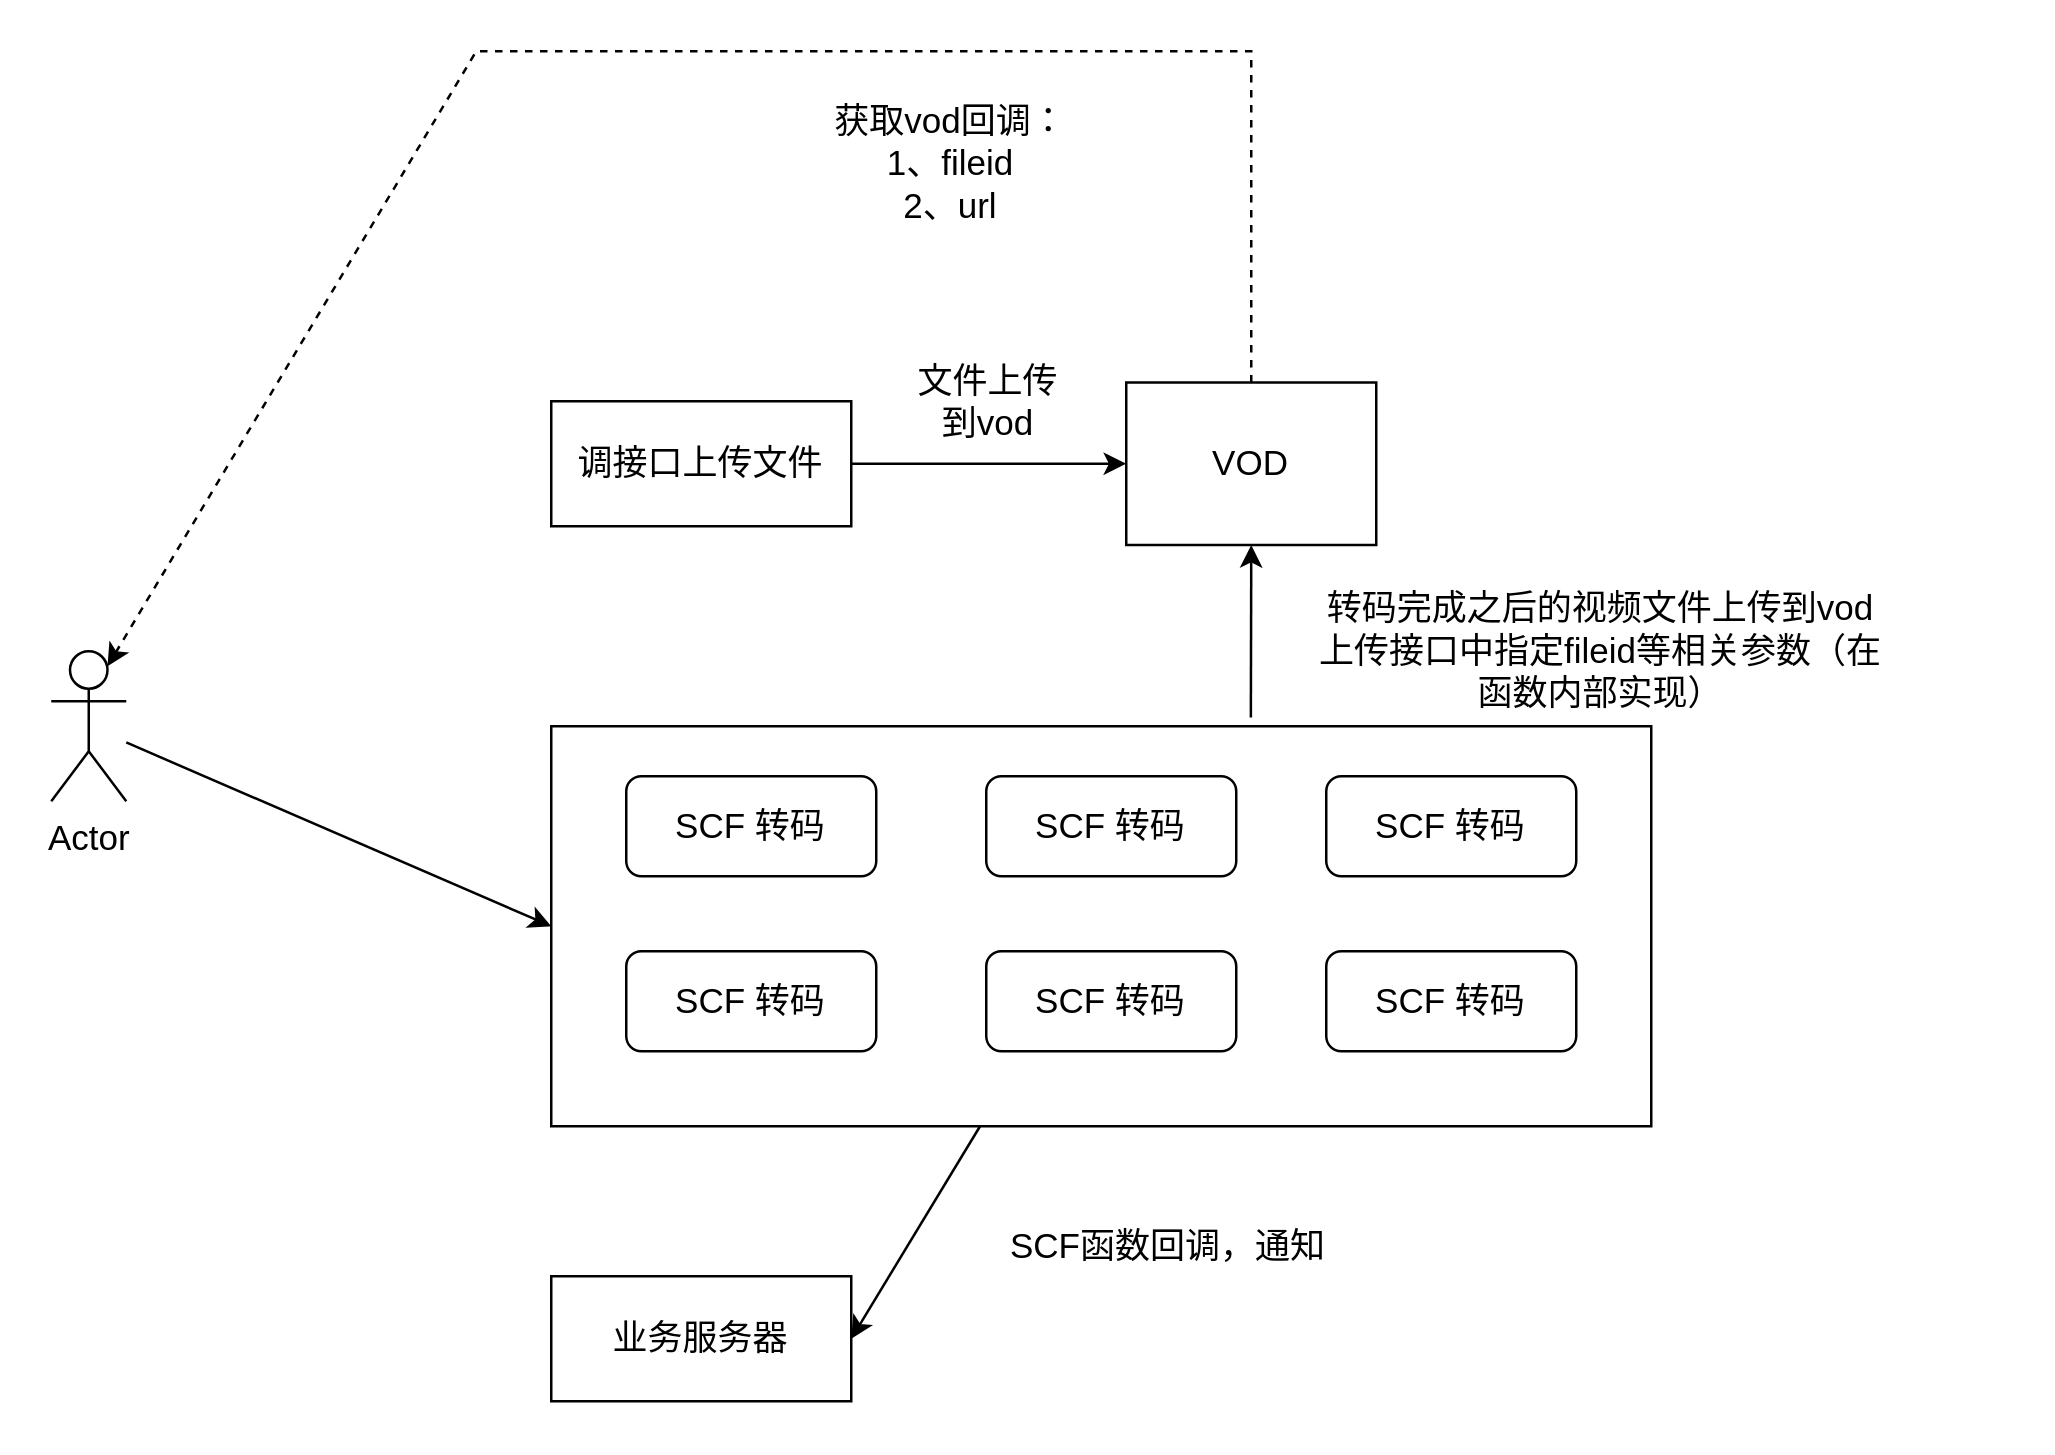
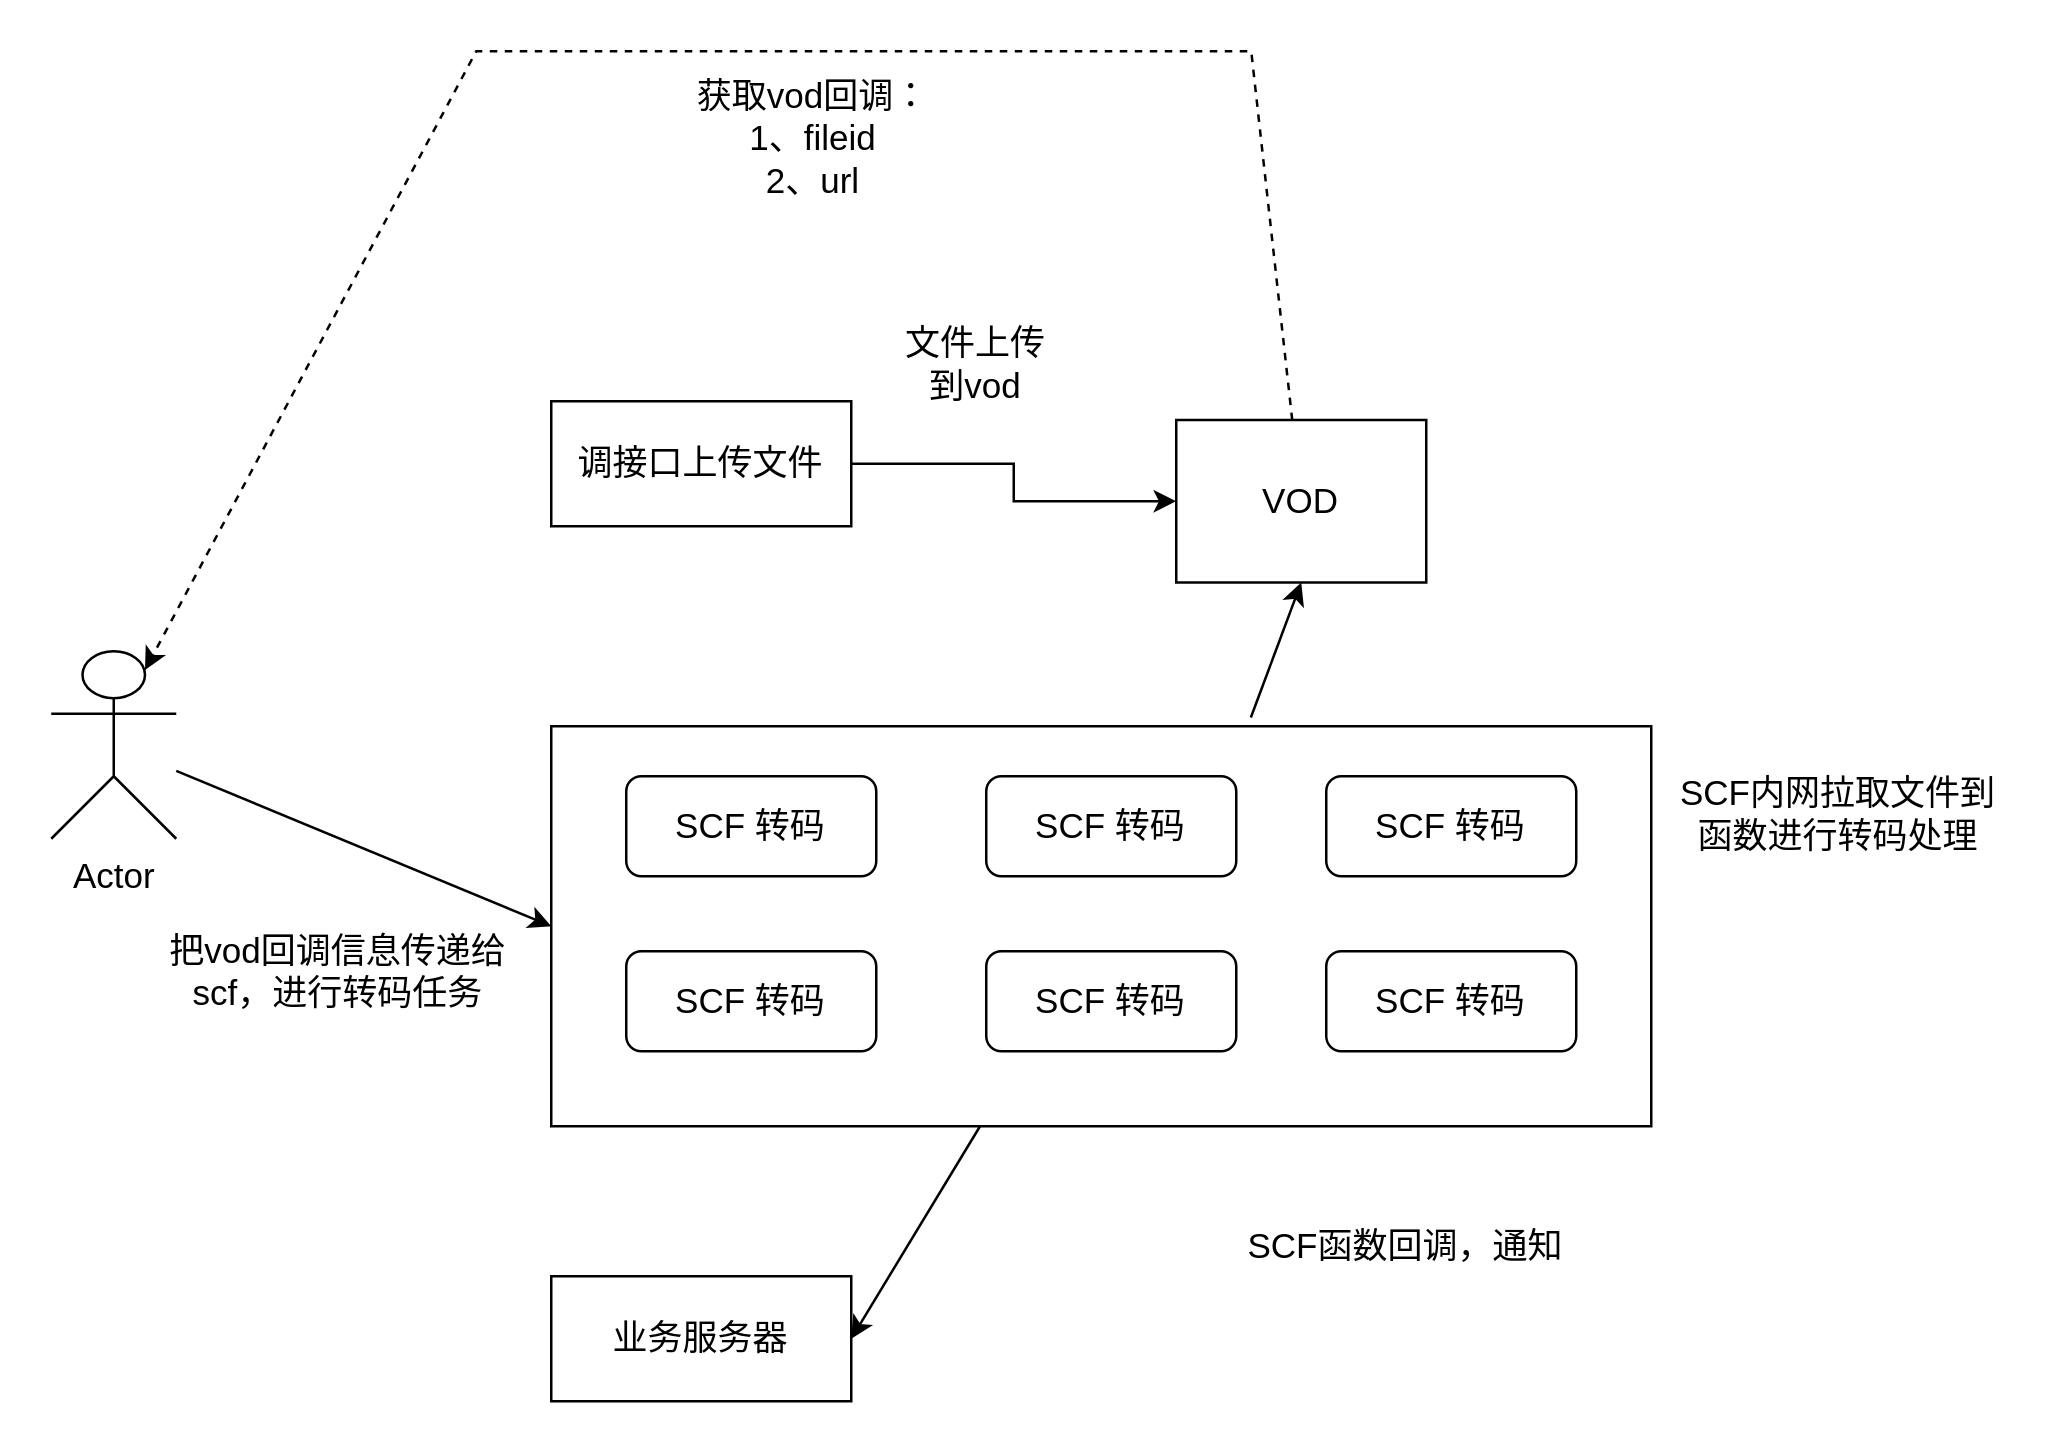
- <mxCell id="19" value="获取vod回调：&lt;br&gt;1、fileid&lt;br&gt;2、url" style="text;html=1;strokeColor=none;fillColor=none;align=center;verticalAlign=middle;whiteSpace=wrap;rounded=0;fontSize=14;" parent="1" vertex="1"><mxGeometry x="295" y="40" width="170" height="50" as="geometry" /></mxCell>
+ <mxCell id="19" value="获取vod回调：&lt;br&gt;1、fileid&lt;br&gt;2、url" style="text;html=1;strokeColor=none;fillColor=none;align=center;verticalAlign=middle;whiteSpace=wrap;rounded=0;fontSize=14;" parent="1" vertex="1"><mxGeometry x="240" y="30" width="170" height="50" as="geometry" /></mxCell>
- <mxCell id="6" value="文件上传到vod" style="text;html=1;strokeColor=none;fillColor=none;align=center;verticalAlign=middle;whiteSpace=wrap;rounded=0;fontSize=14;" parent="1" vertex="1"><mxGeometry x="365" y="145" width="60" height="30" as="geometry" /></mxCell>
+ <mxCell id="6" value="文件上传到vod" style="text;html=1;strokeColor=none;fillColor=none;align=center;verticalAlign=middle;whiteSpace=wrap;rounded=0;fontSize=14;" parent="1" vertex="1"><mxGeometry x="360" y="130" width="60" height="30" as="geometry" /></mxCell>
- <mxCell id="5" value="VOD" style="rounded=0;whiteSpace=wrap;html=1;fontSize=14;" parent="1" vertex="1"><mxGeometry x="450" y="152.5" width="100" height="65" as="geometry" /></mxCell>
+ <mxCell id="5" value="VOD" style="rounded=0;whiteSpace=wrap;html=1;fontSize=14;" parent="1" vertex="1"><mxGeometry x="470" y="167.5" width="100" height="65" as="geometry" /></mxCell>
- <mxCell id="21" value="转码完成之后的视频文件上传到vod&lt;br&gt;上传接口中指定fileid等相关参数（在函数内部实现）" style="text;html=1;strokeColor=none;fillColor=none;align=center;verticalAlign=middle;whiteSpace=wrap;rounded=0;fontSize=14;" parent="1" vertex="1"><mxGeometry x="520" y="240" width="240" height="40" as="geometry" /></mxCell>
- <mxCell id="17" value="Actor" style="shape=umlActor;verticalLabelPosition=bottom;verticalAlign=top;html=1;outlineConnect=0;fontSize=14;" parent="1" vertex="1"><mxGeometry x="20" y="260" width="30" height="60" as="geometry" /></mxCell>
+ <mxCell id="17" value="Actor" style="shape=umlActor;verticalLabelPosition=bottom;verticalAlign=top;html=1;outlineConnect=0;fontSize=14;" parent="1" vertex="1"><mxGeometry x="20" y="260" width="50" height="75" as="geometry" /></mxCell>
+ <mxCell id="20" value="SCF内网拉取文件到函数进行转码处理" style="text;html=1;strokeColor=none;fillColor=none;align=center;verticalAlign=middle;whiteSpace=wrap;rounded=0;fontSize=14;" parent="1" vertex="1"><mxGeometry x="670" y="300" width="130" height="50" as="geometry" /></mxCell>
+ <mxCell id="18" value="把vod回调信息传递给scf，进行转码任务" style="text;html=1;strokeColor=none;fillColor=none;align=center;verticalAlign=middle;whiteSpace=wrap;rounded=0;fontSize=14;" parent="1" vertex="1"><mxGeometry x="60" y="370" width="150" height="35" as="geometry" /></mxCell>
- <mxCell id="23" value="SCF函数回调，通知" style="text;html=1;strokeColor=none;fillColor=none;align=center;verticalAlign=middle;whiteSpace=wrap;rounded=0;fontSize=14;" parent="1" vertex="1"><mxGeometry x="394" y="485" width="146" height="25" as="geometry" /></mxCell>
+ <mxCell id="23" value="SCF函数回调，通知" style="text;html=1;strokeColor=none;fillColor=none;align=center;verticalAlign=middle;whiteSpace=wrap;rounded=0;fontSize=14;" parent="1" vertex="1"><mxGeometry x="489" y="485" width="146" height="25" as="geometry" /></mxCell>
